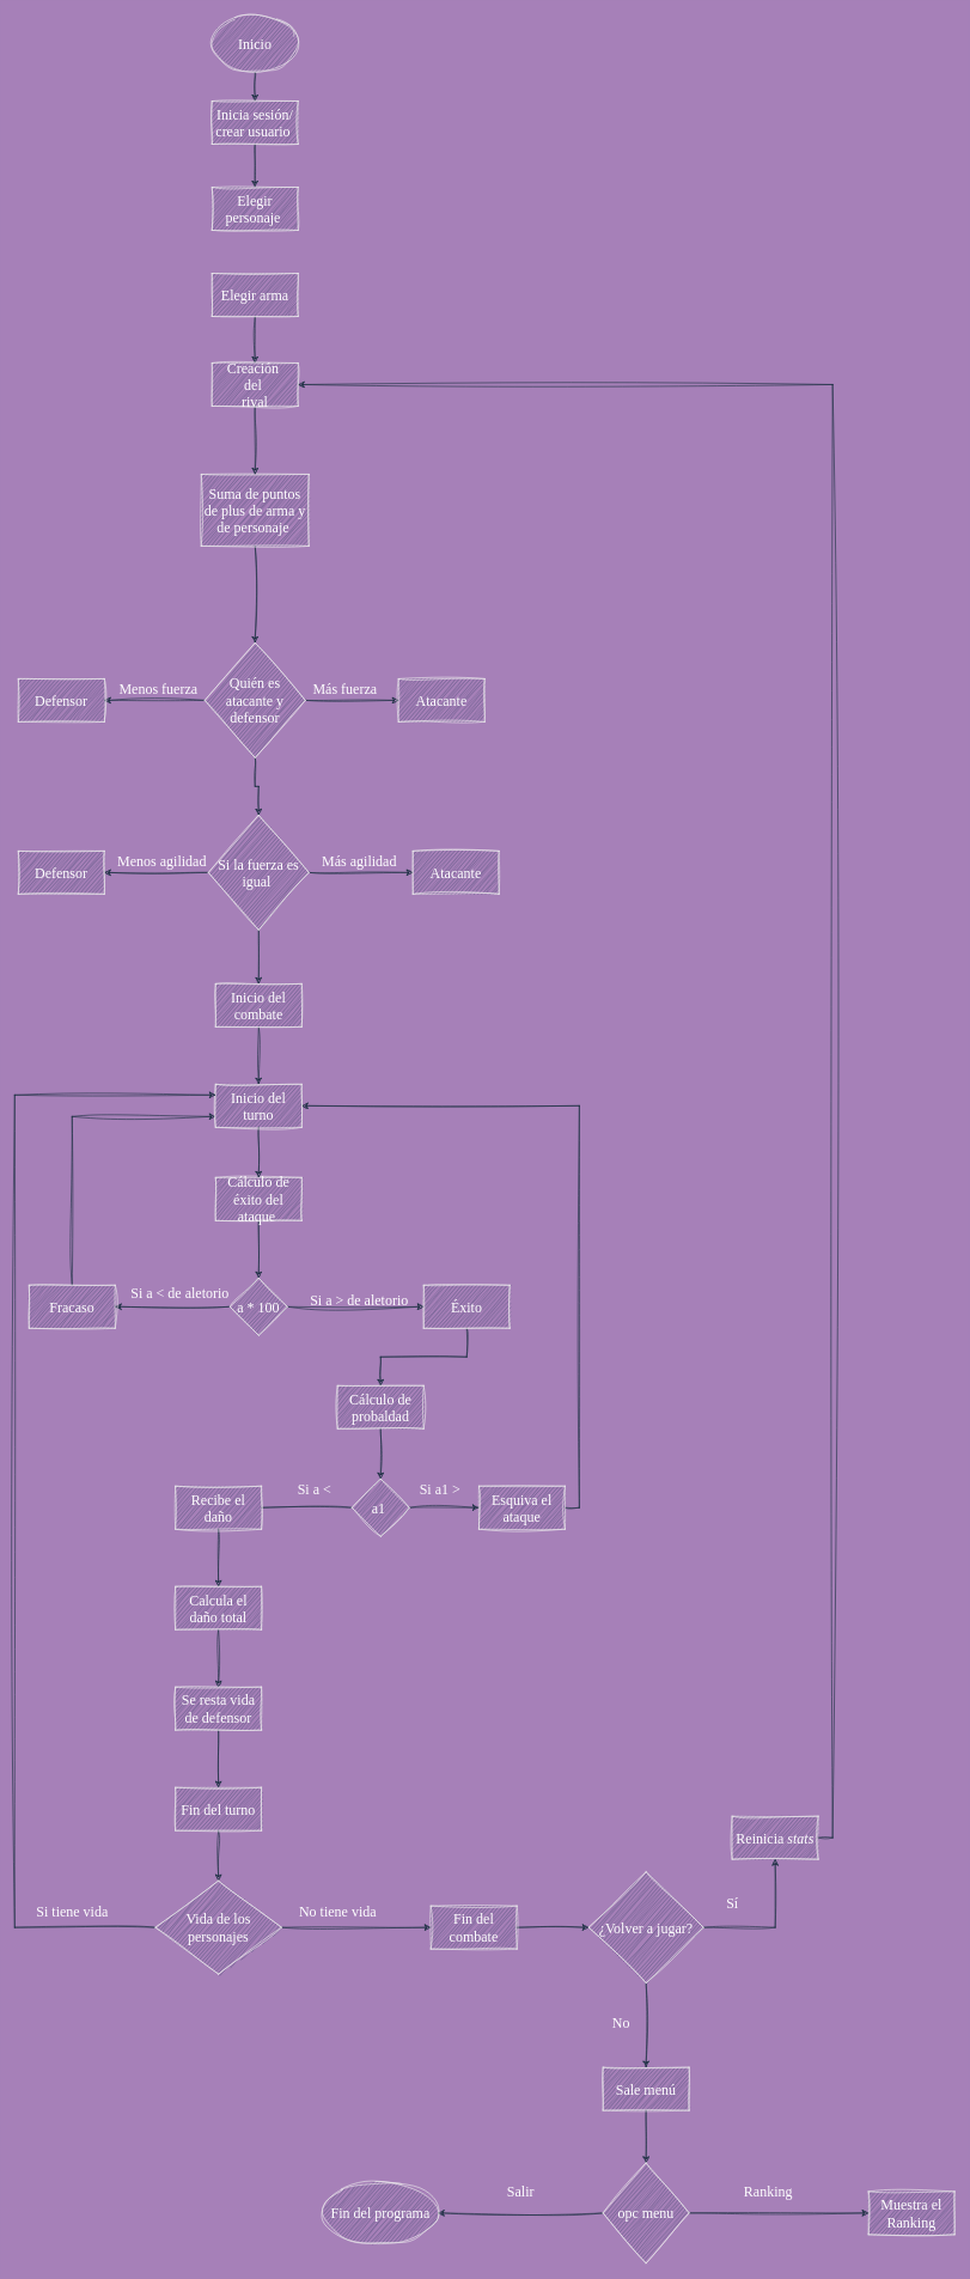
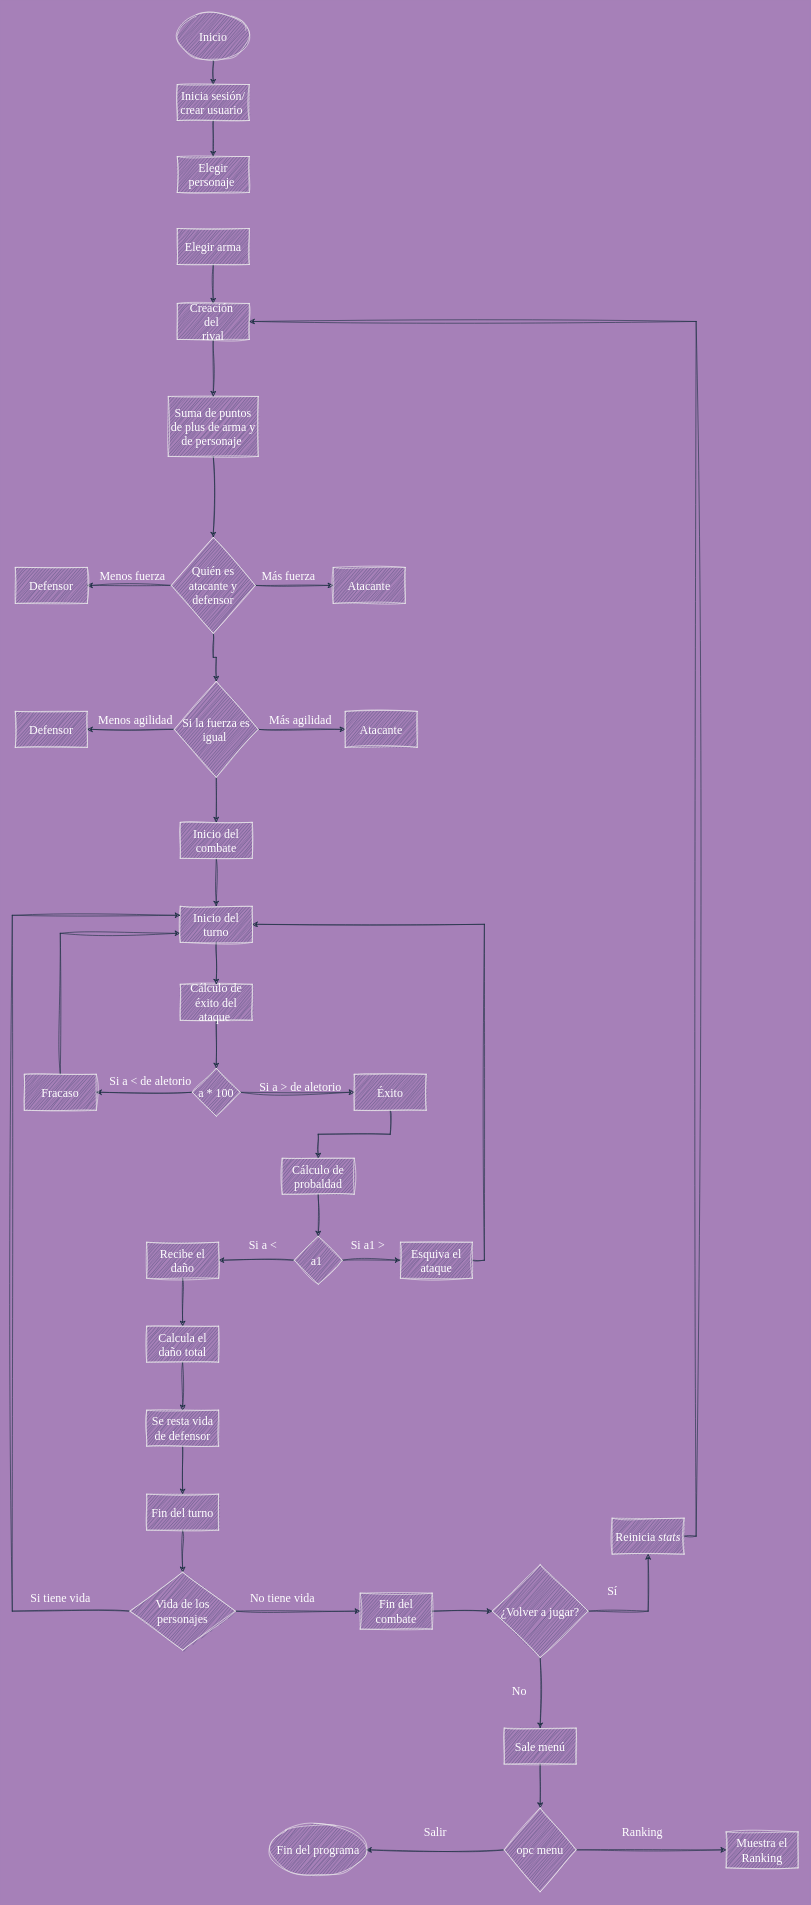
- <mxCell id="42" value="" style="edgeStyle=orthogonalEdgeStyle;rounded=0;sketch=1;hachureGap=4;jiggle=2;curveFitting=1;orthogonalLoop=1;jettySize=auto;html=1;strokeColor=#182E3E;fontFamily=Architects Daughter;fontSource=https%3A%2F%2Ffonts.googleapis.com%2Fcss%3Ffamily%3DArchitects%2BDaughter;fontSize=16;endArrow=none;" edge="1" parent="1" source="44" target="49"><mxGeometry relative="1" as="geometry" /></mxCell>
+ <mxCell id="42" value="" style="edgeStyle=orthogonalEdgeStyle;rounded=0;sketch=1;hachureGap=4;jiggle=2;curveFitting=1;orthogonalLoop=1;jettySize=auto;html=1;strokeColor=#182E3E;fontFamily=Architects Daughter;fontSource=https%3A%2F%2Ffonts.googleapis.com%2Fcss%3Ffamily%3DArchitects%2BDaughter;fontSize=16;" edge="1" parent="1" source="44" target="49"><mxGeometry relative="1" as="geometry" /></mxCell>
